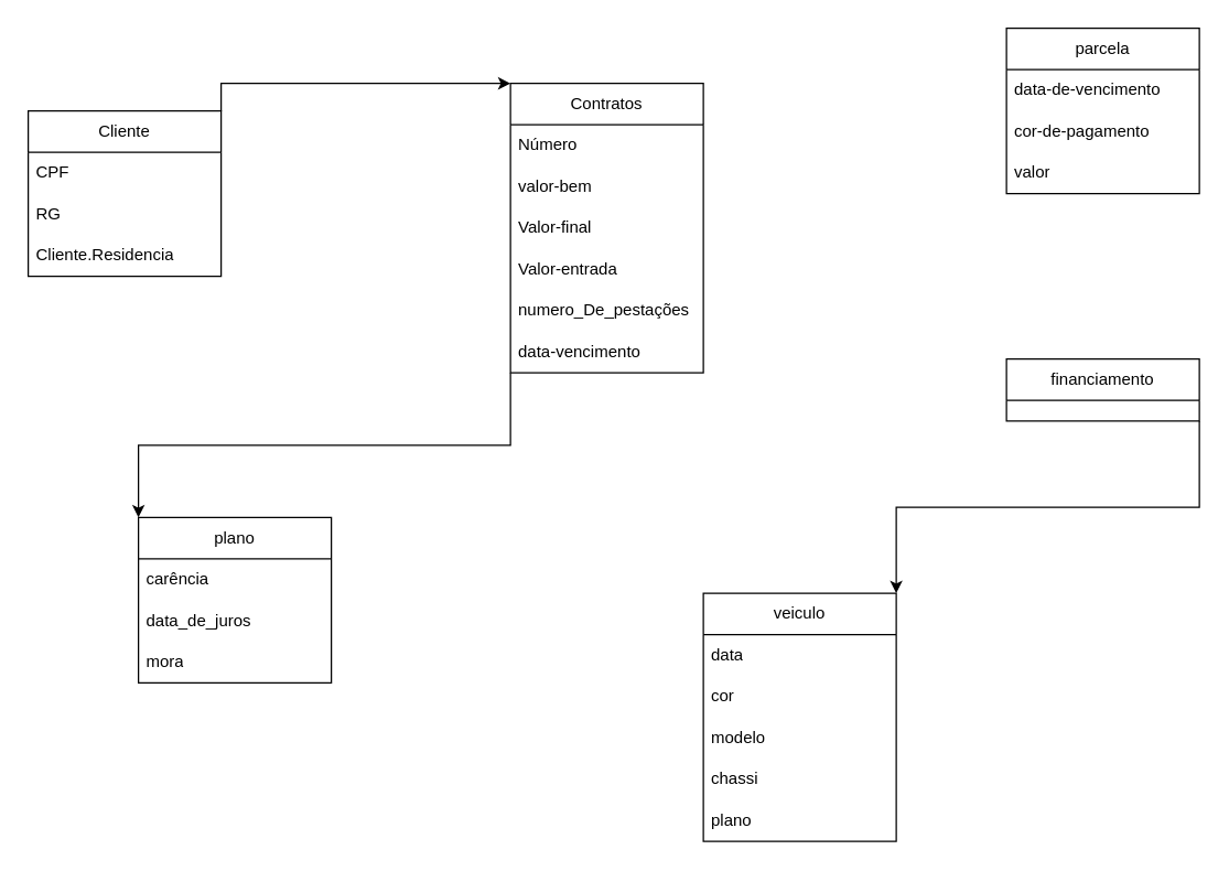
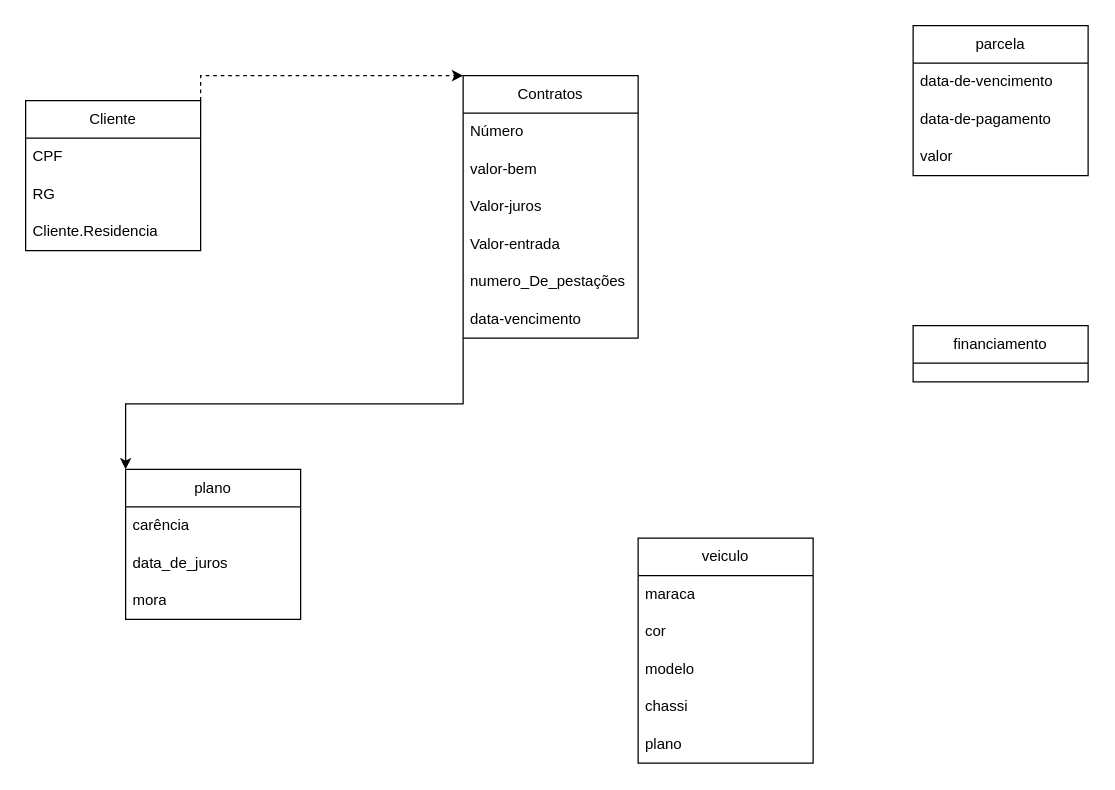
- <mxCell id="2" style="edgeStyle=orthogonalEdgeStyle;rounded=0;orthogonalLoop=1;jettySize=auto;html=1;exitX=1;exitY=0;exitDx=0;exitDy=0;entryX=0;entryY=0;entryDx=0;entryDy=0;" edge="1" parent="1" source="3" target="8"><mxGeometry relative="1" as="geometry" /></mxCell>
+ <mxCell id="2" style="edgeStyle=orthogonalEdgeStyle;rounded=0;orthogonalLoop=1;jettySize=auto;html=1;exitX=1;exitY=0;exitDx=0;exitDy=0;entryX=0;entryY=0;entryDx=0;entryDy=0;dashed=1;" edge="1" parent="1" source="3" target="8"><mxGeometry relative="1" as="geometry" /></mxCell>
- <mxCell id="29" value="cor-de-pagamento" style="text;strokeColor=none;fillColor=none;align=left;verticalAlign=middle;spacingLeft=4;spacingRight=4;overflow=hidden;points=[[0,0.5],[1,0.5]];portConstraint=eastwest;rotatable=0;whiteSpace=wrap;html=1;" vertex="1" parent="27"><mxGeometry y="60" width="140" height="30" as="geometry" /></mxCell>
+ <mxCell id="29" value="data-de-pagamento" style="text;strokeColor=none;fillColor=none;align=left;verticalAlign=middle;spacingLeft=4;spacingRight=4;overflow=hidden;points=[[0,0.5],[1,0.5]];portConstraint=eastwest;rotatable=0;whiteSpace=wrap;html=1;" vertex="1" parent="27"><mxGeometry y="60" width="140" height="30" as="geometry" /></mxCell>
- <mxCell id="11" value="Valor-final" style="text;strokeColor=none;fillColor=none;align=left;verticalAlign=middle;spacingLeft=4;spacingRight=4;overflow=hidden;points=[[0,0.5],[1,0.5]];portConstraint=eastwest;rotatable=0;whiteSpace=wrap;html=1;" vertex="1" parent="8"><mxGeometry y="90" width="140" height="30" as="geometry" /></mxCell>
+ <mxCell id="11" value="Valor-juros" style="text;strokeColor=none;fillColor=none;align=left;verticalAlign=middle;spacingLeft=4;spacingRight=4;overflow=hidden;points=[[0,0.5],[1,0.5]];portConstraint=eastwest;rotatable=0;whiteSpace=wrap;html=1;" vertex="1" parent="8"><mxGeometry y="90" width="140" height="30" as="geometry" /></mxCell>
- <mxCell id="19" style="edgeStyle=orthogonalEdgeStyle;rounded=0;orthogonalLoop=1;jettySize=auto;html=1;exitX=1;exitY=1;exitDx=0;exitDy=0;entryX=1;entryY=0;entryDx=0;entryDy=0;" edge="1" parent="1" source="20" target="21"><mxGeometry relative="1" as="geometry" /></mxCell>
- <mxCell id="22" value="data" style="text;strokeColor=none;fillColor=none;align=left;verticalAlign=middle;spacingLeft=4;spacingRight=4;overflow=hidden;points=[[0,0.5],[1,0.5]];portConstraint=eastwest;rotatable=0;whiteSpace=wrap;html=1;" vertex="1" parent="21"><mxGeometry y="30" width="140" height="30" as="geometry" /></mxCell>
+ <mxCell id="22" value="maraca" style="text;strokeColor=none;fillColor=none;align=left;verticalAlign=middle;spacingLeft=4;spacingRight=4;overflow=hidden;points=[[0,0.5],[1,0.5]];portConstraint=eastwest;rotatable=0;whiteSpace=wrap;html=1;" vertex="1" parent="21"><mxGeometry y="30" width="140" height="30" as="geometry" /></mxCell>
